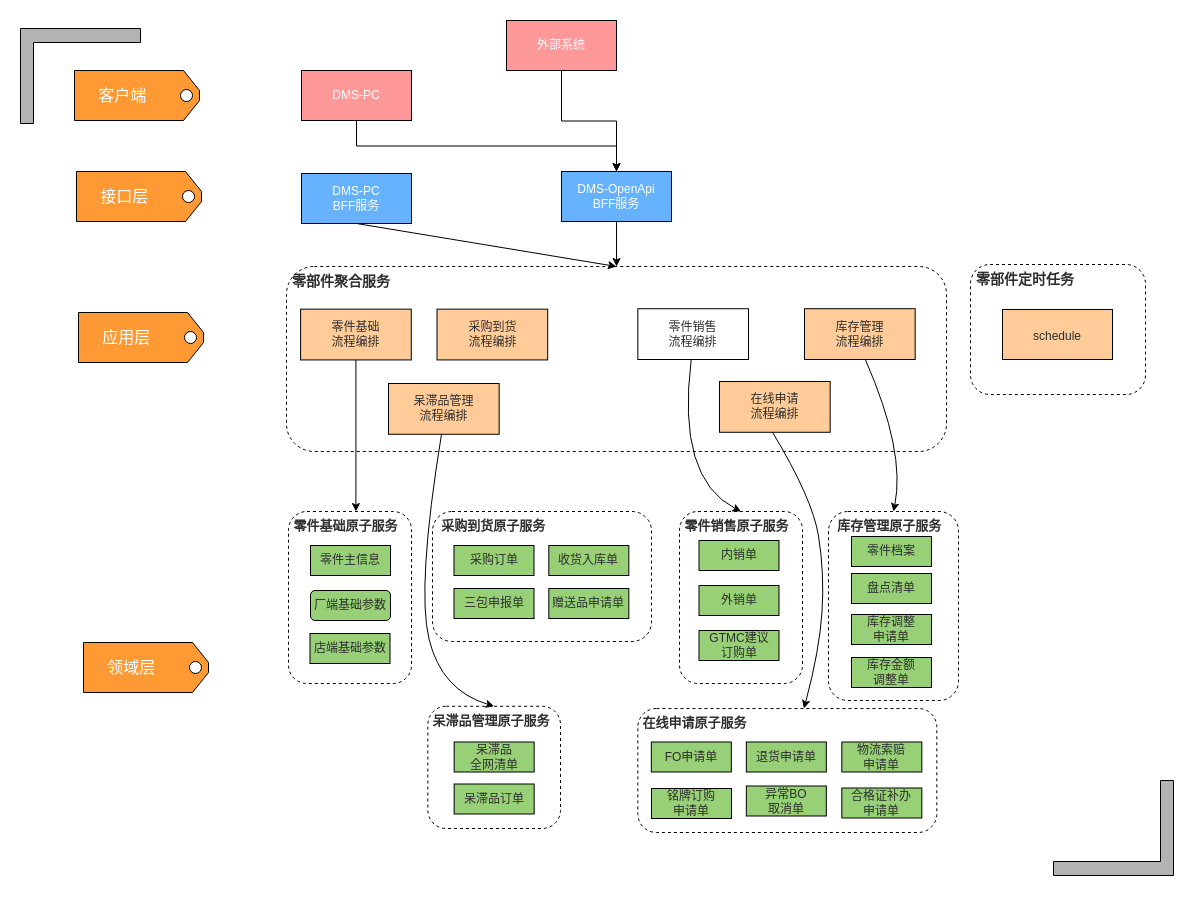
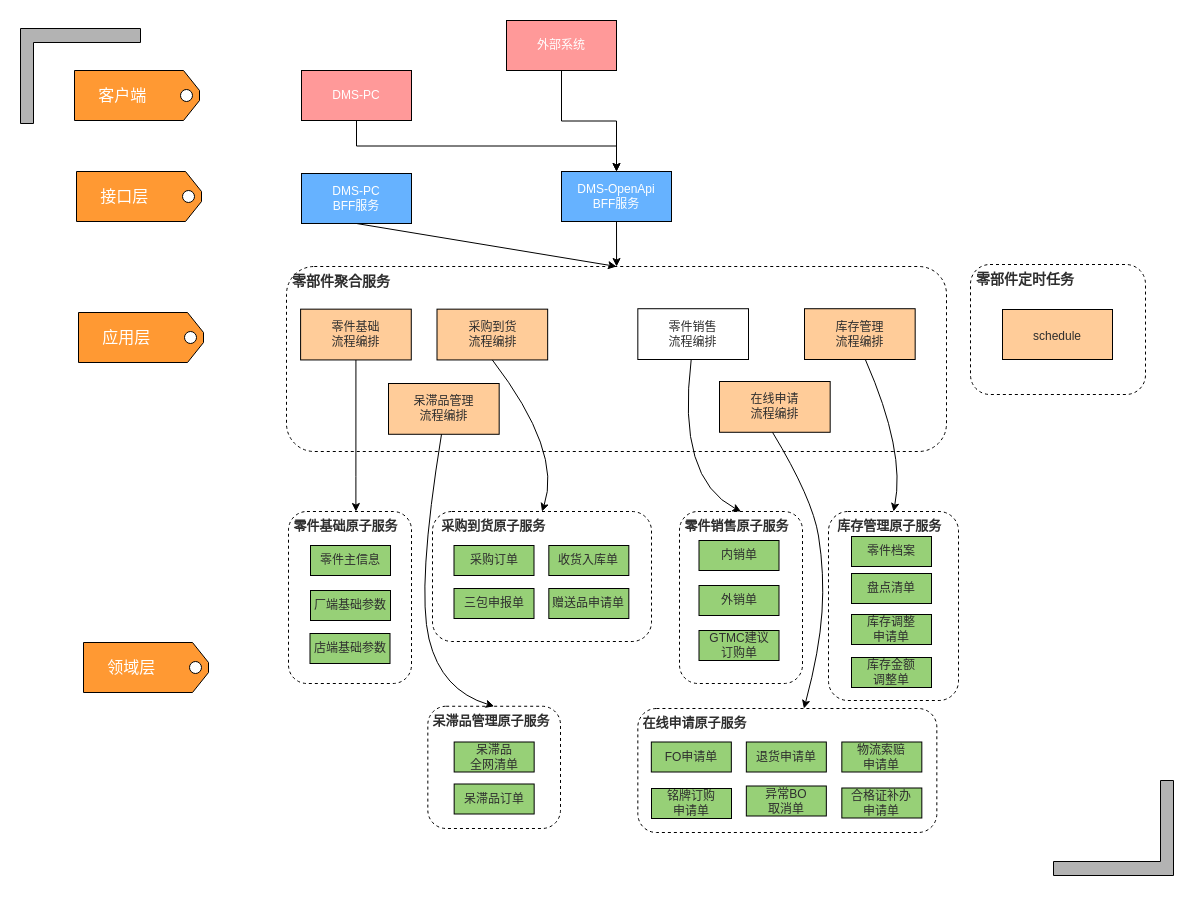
+ <mxCell id="63" value="" style="curved=1;endArrow=classic;html=1;rounded=0;exitX=0.5;exitY=1;exitDx=0;exitDy=0;entryX=0.5;entryY=0;entryDx=0;entryDy=0;" parent="1" source="46" target="29" edge="1"><mxGeometry width="50" height="50" relative="1" as="geometry"><mxPoint x="603" y="507" as="sourcePoint" /><mxPoint x="553" y="557" as="targetPoint" /><Array as="points"><mxPoint x="562" y="451" /></Array></mxGeometry></mxCell>
- <mxCell id="56" value="厂端基础参数" style="whiteSpace=wrap;html=1;fontSize=12;fontColor=#2E2E2E;fillColor=#97D077;rounded=1;" parent="1" vertex="1"><mxGeometry x="310" y="590" width="80" height="30" as="geometry" /></mxCell>
+ <mxCell id="56" value="厂端基础参数" style="rounded=0;whiteSpace=wrap;html=1;fontSize=12;fontColor=#2E2E2E;fillColor=#97D077;" parent="1" vertex="1"><mxGeometry x="310" y="590" width="80" height="30" as="geometry" /></mxCell>
